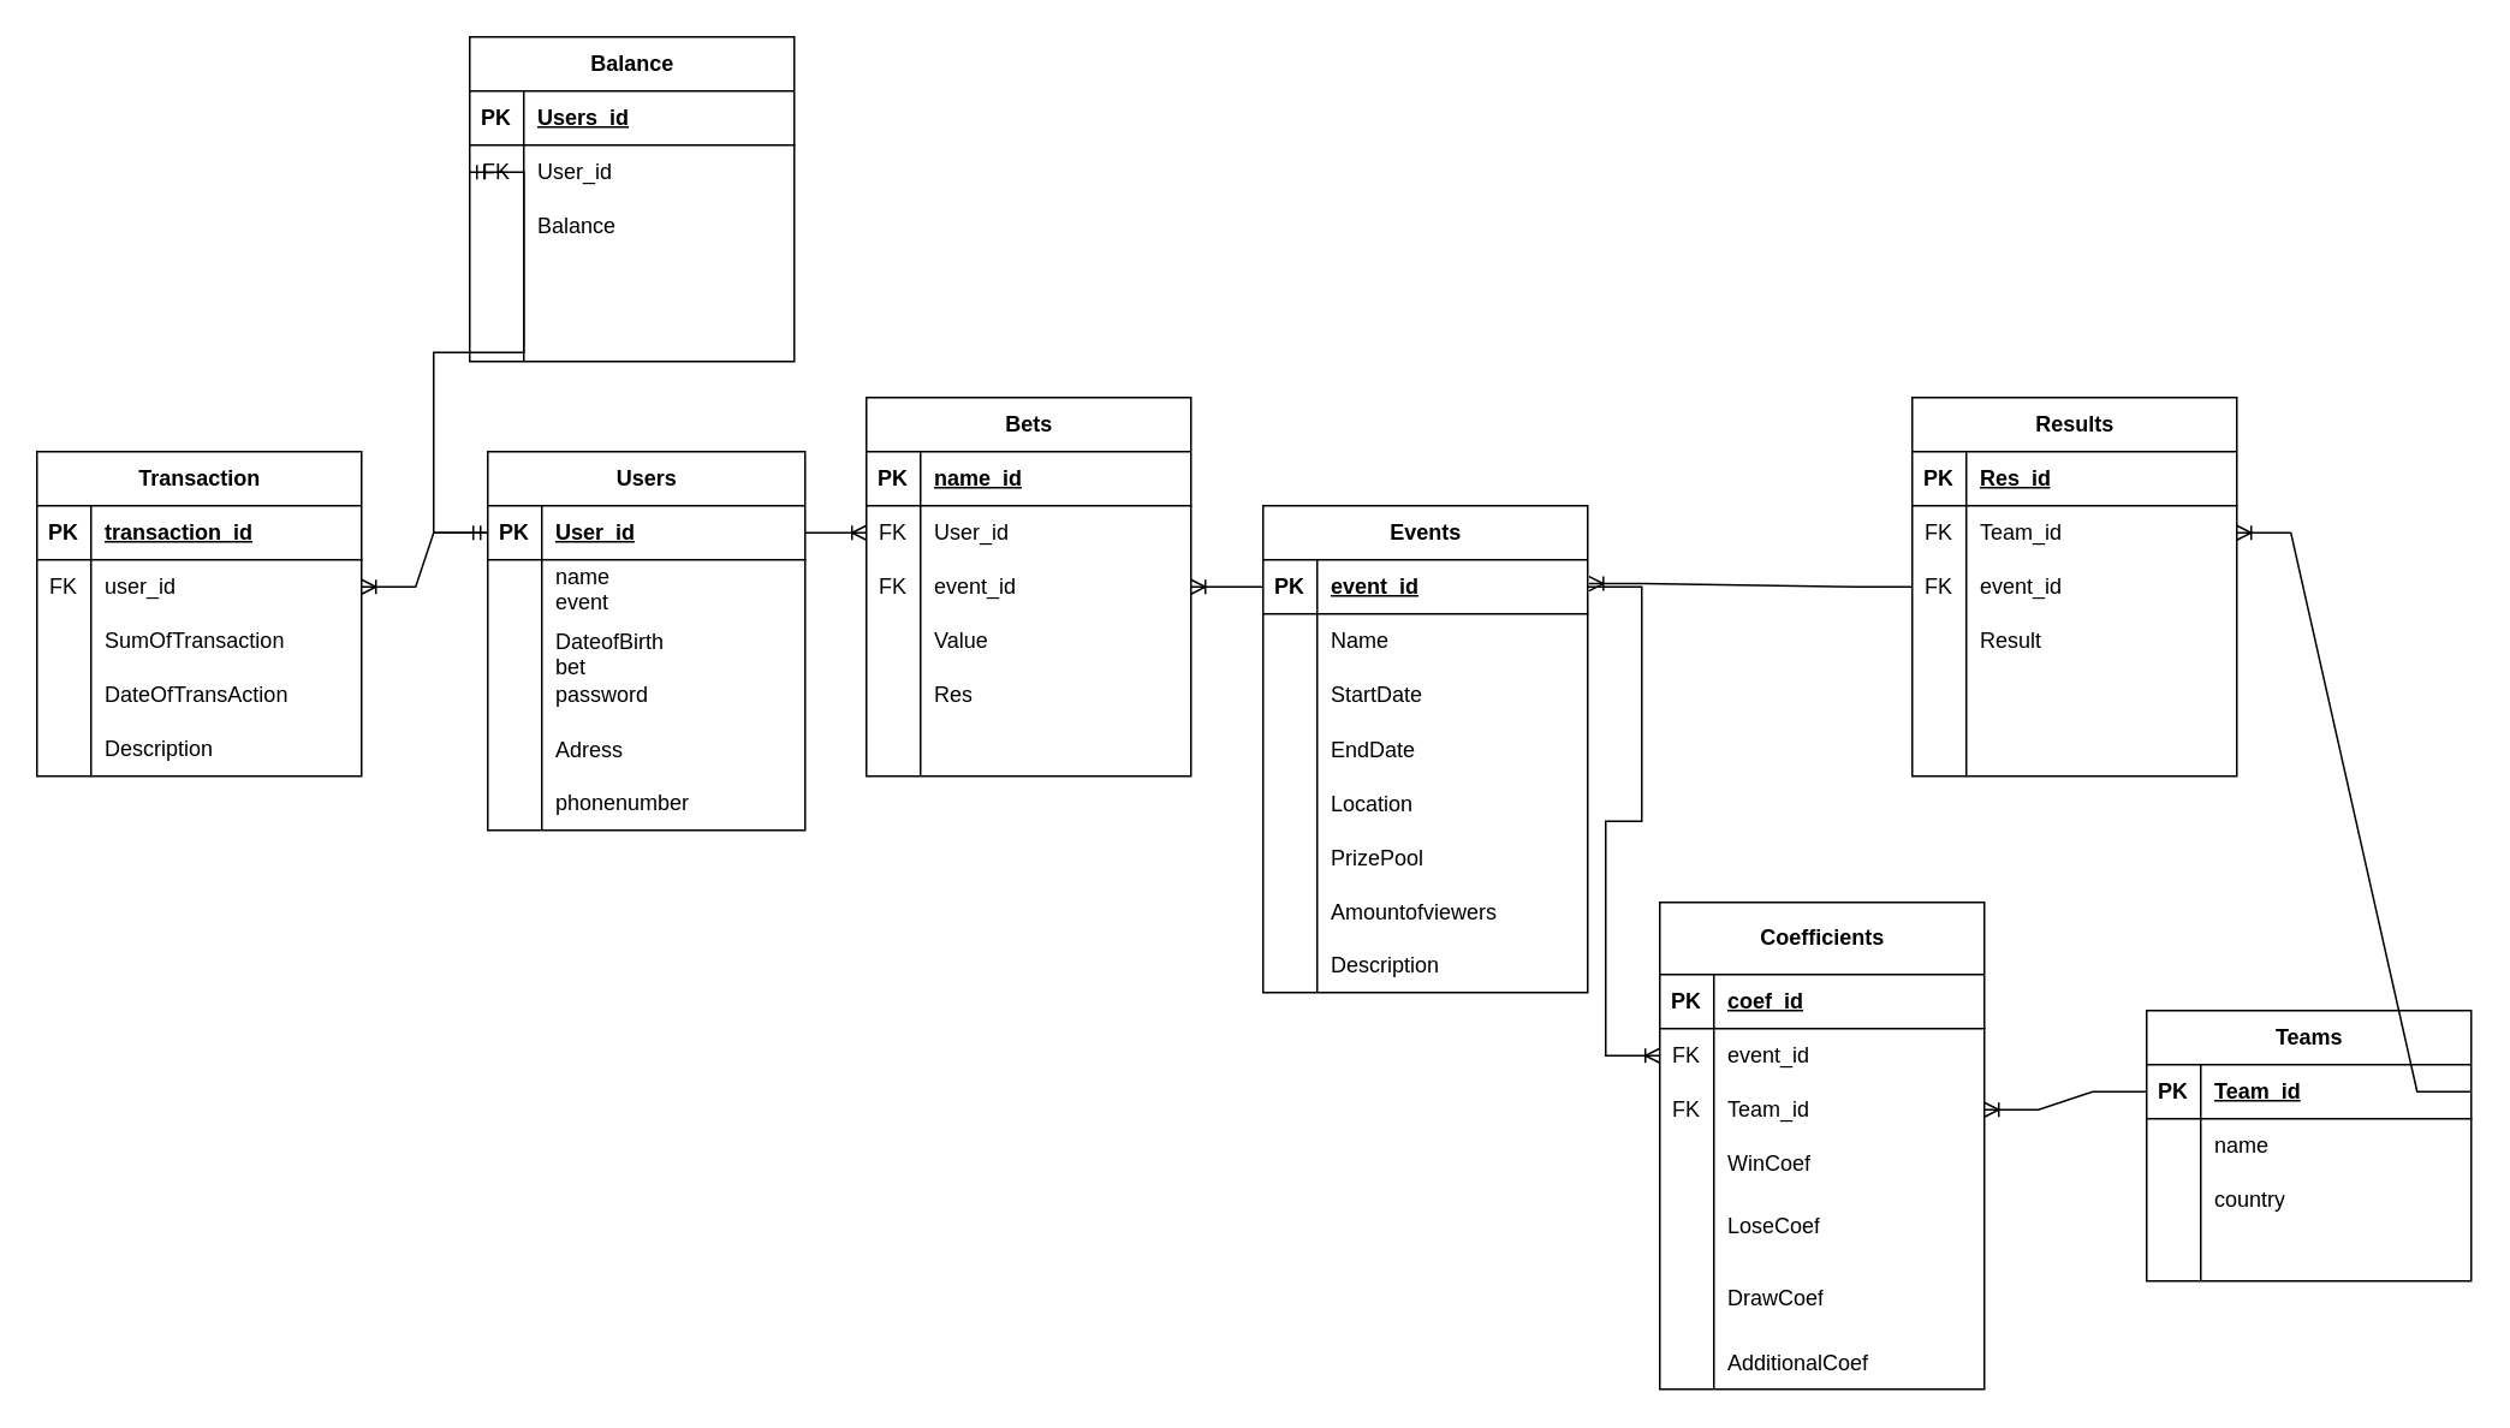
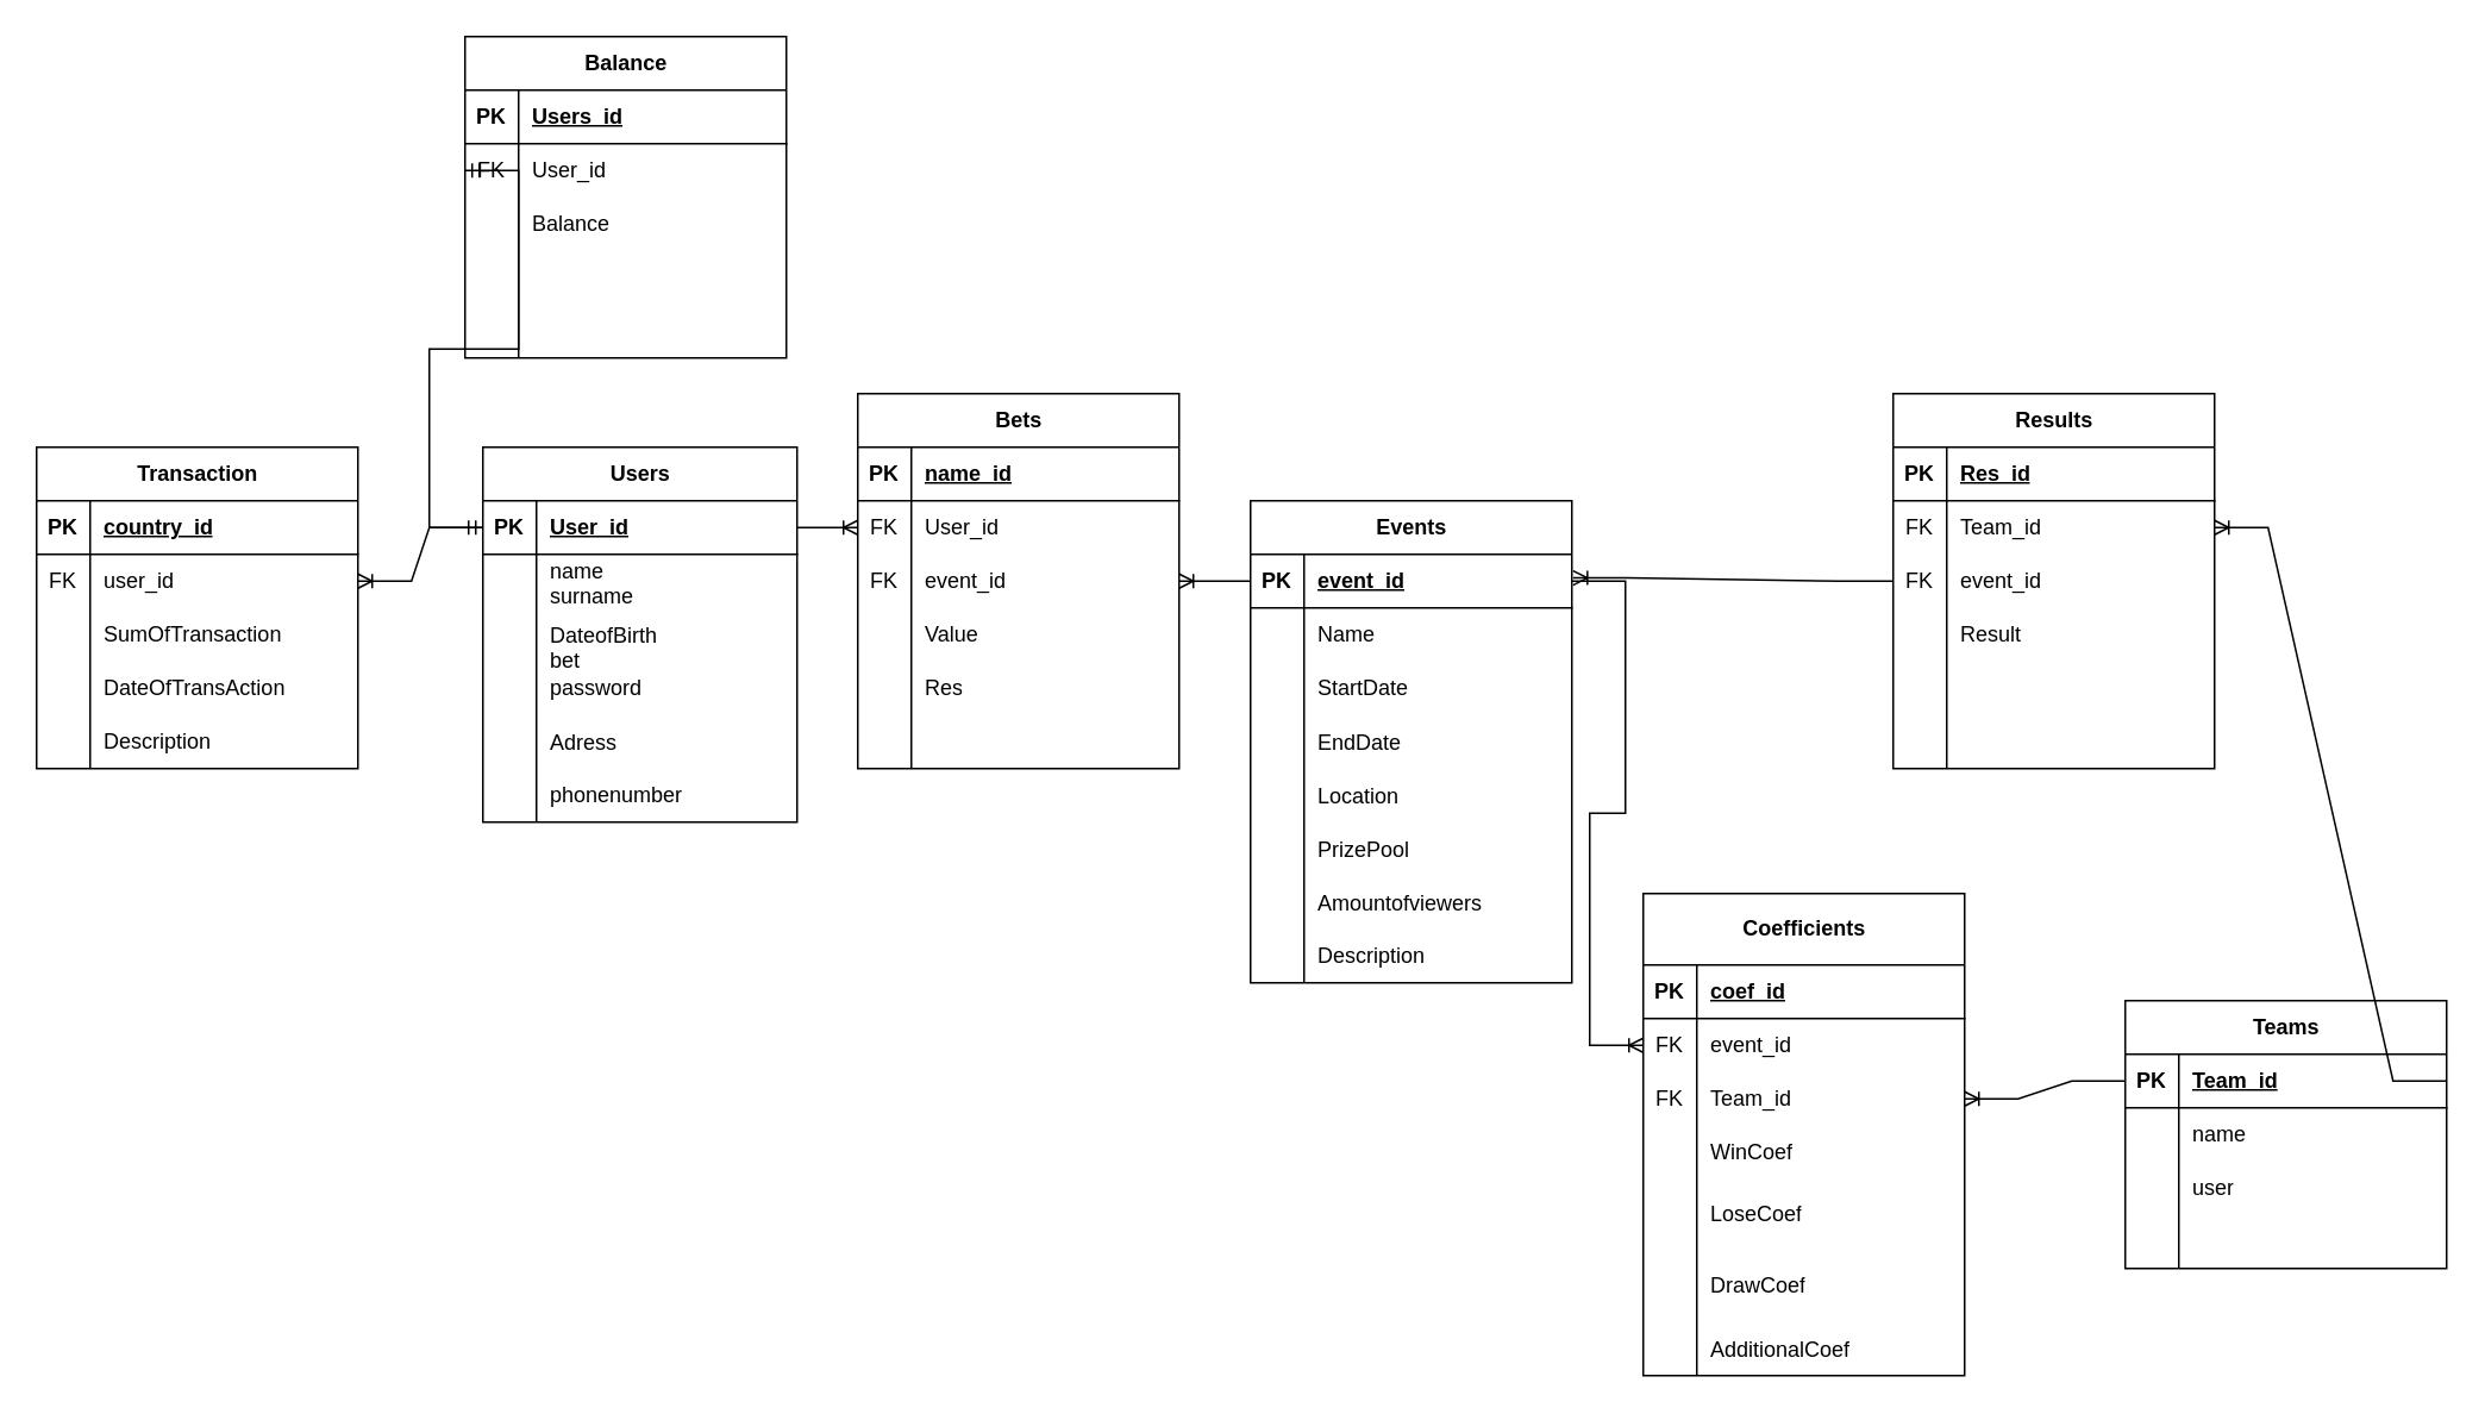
- <mxCell id="125" value="transaction_id" style="shape=partialRectangle;connectable=0;fillColor=none;top=0;left=0;bottom=0;right=0;align=left;spacingLeft=6;fontStyle=5;overflow=hidden;whiteSpace=wrap;html=1;" vertex="1" parent="123"><mxGeometry x="30" width="150" height="30" as="geometry"><mxRectangle width="150" height="30" as="alternateBounds" /></mxGeometry></mxCell>
+ <mxCell id="125" value="country_id" style="shape=partialRectangle;connectable=0;fillColor=none;top=0;left=0;bottom=0;right=0;align=left;spacingLeft=6;fontStyle=5;overflow=hidden;whiteSpace=wrap;html=1;" vertex="1" parent="123"><mxGeometry x="30" width="150" height="30" as="geometry"><mxRectangle width="150" height="30" as="alternateBounds" /></mxGeometry></mxCell>
- <mxCell id="8" value="name&lt;br&gt;event" style="shape=partialRectangle;connectable=0;fillColor=none;top=0;left=0;bottom=0;right=0;align=left;spacingLeft=6;overflow=hidden;whiteSpace=wrap;html=1;strokeColor=inherit;" vertex="1" parent="6"><mxGeometry x="30" width="146" height="30" as="geometry"><mxRectangle width="146" height="30" as="alternateBounds" /></mxGeometry></mxCell>
+ <mxCell id="8" value="name&lt;br&gt;surname" style="shape=partialRectangle;connectable=0;fillColor=none;top=0;left=0;bottom=0;right=0;align=left;spacingLeft=6;overflow=hidden;whiteSpace=wrap;html=1;strokeColor=inherit;" vertex="1" parent="6"><mxGeometry x="30" width="146" height="30" as="geometry"><mxRectangle width="146" height="30" as="alternateBounds" /></mxGeometry></mxCell>
- <mxCell id="73" value="country" style="shape=partialRectangle;connectable=0;fillColor=none;top=0;left=0;bottom=0;right=0;align=left;spacingLeft=6;overflow=hidden;whiteSpace=wrap;html=1;" vertex="1" parent="71"><mxGeometry x="30" width="150" height="30" as="geometry"><mxRectangle width="150" height="30" as="alternateBounds" /></mxGeometry></mxCell>
+ <mxCell id="73" value="user" style="shape=partialRectangle;connectable=0;fillColor=none;top=0;left=0;bottom=0;right=0;align=left;spacingLeft=6;overflow=hidden;whiteSpace=wrap;html=1;" vertex="1" parent="71"><mxGeometry x="30" width="150" height="30" as="geometry"><mxRectangle width="150" height="30" as="alternateBounds" /></mxGeometry></mxCell>
